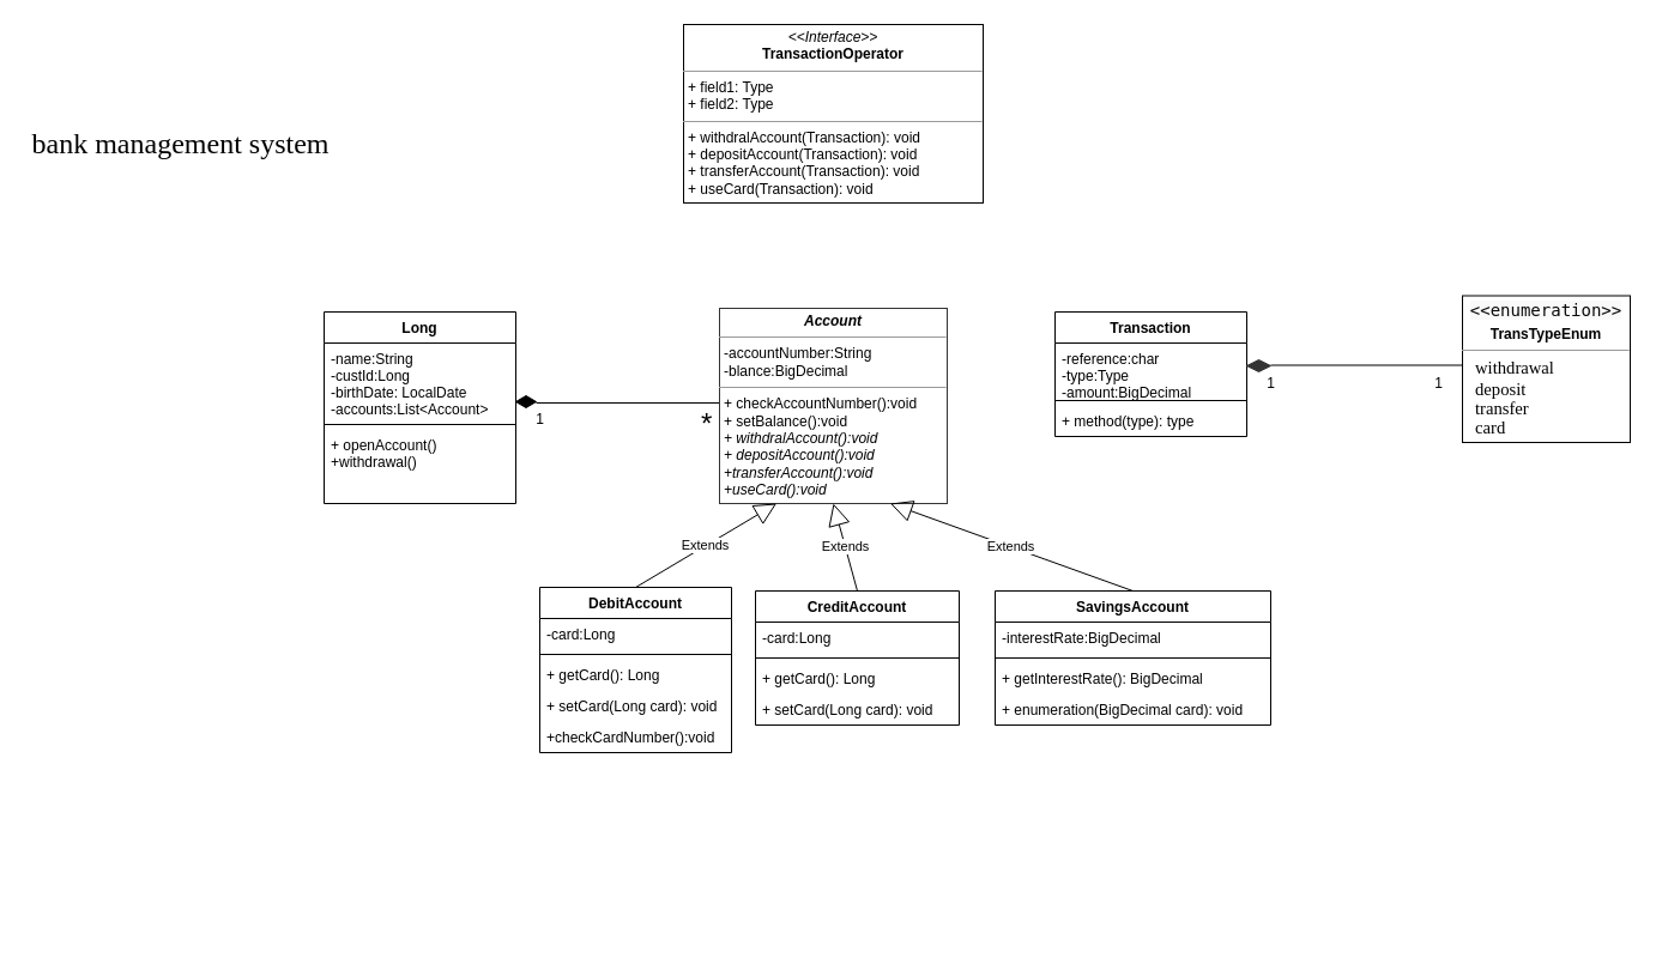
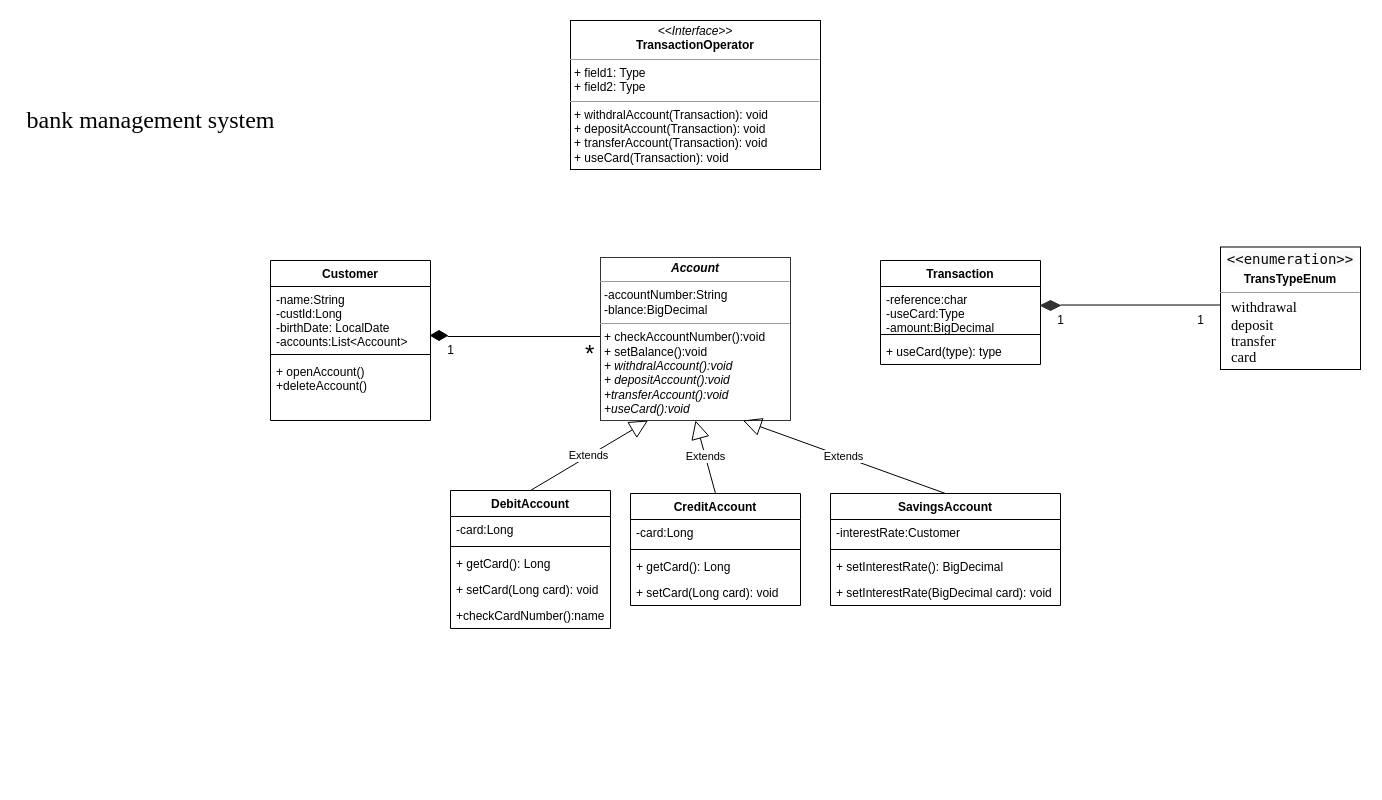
- <mxCell id="2" value="Long" style="swimlane;fontStyle=1;align=center;verticalAlign=top;childLayout=stackLayout;horizontal=1;startSize=26;horizontalStack=0;resizeParent=1;resizeParentMax=0;resizeLast=0;collapsible=1;marginBottom=0;" vertex="1" parent="1"><mxGeometry x="270" y="260" width="160" height="160" as="geometry"><mxRectangle x="550" y="501" width="90" height="26" as="alternateBounds" /></mxGeometry></mxCell>
+ <mxCell id="2" value="Customer" style="swimlane;fontStyle=1;align=center;verticalAlign=top;childLayout=stackLayout;horizontal=1;startSize=26;horizontalStack=0;resizeParent=1;resizeParentMax=0;resizeLast=0;collapsible=1;marginBottom=0;" vertex="1" parent="1"><mxGeometry x="270" y="260" width="160" height="160" as="geometry"><mxRectangle x="550" y="501" width="90" height="26" as="alternateBounds" /></mxGeometry></mxCell>
- <mxCell id="7" value="-reference:char&#10;-type:Type&#10;-amount:BigDecimal&#10;" style="text;strokeColor=none;fillColor=none;align=left;verticalAlign=top;spacingLeft=4;spacingRight=4;overflow=hidden;rotatable=0;points=[[0,0.5],[1,0.5]];portConstraint=eastwest;" vertex="1" parent="6"><mxGeometry y="26" width="160" height="44" as="geometry" /></mxCell>
+ <mxCell id="7" value="-reference:char&#10;-useCard:Type&#10;-amount:BigDecimal&#10;" style="text;strokeColor=none;fillColor=none;align=left;verticalAlign=top;spacingLeft=4;spacingRight=4;overflow=hidden;rotatable=0;points=[[0,0.5],[1,0.5]];portConstraint=eastwest;" vertex="1" parent="6"><mxGeometry y="26" width="160" height="44" as="geometry" /></mxCell>
- <mxCell id="9" value="+ method(type): type" style="text;strokeColor=none;fillColor=none;align=left;verticalAlign=top;spacingLeft=4;spacingRight=4;overflow=hidden;rotatable=0;points=[[0,0.5],[1,0.5]];portConstraint=eastwest;" vertex="1" parent="6"><mxGeometry y="78" width="160" height="26" as="geometry" /></mxCell>
+ <mxCell id="9" value="+ useCard(type): type" style="text;strokeColor=none;fillColor=none;align=left;verticalAlign=top;spacingLeft=4;spacingRight=4;overflow=hidden;rotatable=0;points=[[0,0.5],[1,0.5]];portConstraint=eastwest;" vertex="1" parent="6"><mxGeometry y="78" width="160" height="26" as="geometry" /></mxCell>
- <mxCell id="5" value="+ openAccount()&#10;+withdrawal()" style="text;strokeColor=none;fillColor=none;align=left;verticalAlign=top;spacingLeft=4;spacingRight=4;overflow=hidden;rotatable=0;points=[[0,0.5],[1,0.5]];portConstraint=eastwest;" vertex="1" parent="2"><mxGeometry y="98" width="160" height="62" as="geometry" /></mxCell>
+ <mxCell id="5" value="+ openAccount()&#10;+deleteAccount()" style="text;strokeColor=none;fillColor=none;align=left;verticalAlign=top;spacingLeft=4;spacingRight=4;overflow=hidden;rotatable=0;points=[[0,0.5],[1,0.5]];portConstraint=eastwest;" vertex="1" parent="2"><mxGeometry y="98" width="160" height="62" as="geometry" /></mxCell>
- <mxCell id="28" value="-interestRate:BigDecimal" style="text;strokeColor=none;fillColor=none;align=left;verticalAlign=top;spacingLeft=4;spacingRight=4;overflow=hidden;rotatable=0;points=[[0,0.5],[1,0.5]];portConstraint=eastwest;" vertex="1" parent="27"><mxGeometry y="26" width="230" height="26" as="geometry" /></mxCell>
+ <mxCell id="28" value="-interestRate:Customer" style="text;strokeColor=none;fillColor=none;align=left;verticalAlign=top;spacingLeft=4;spacingRight=4;overflow=hidden;rotatable=0;points=[[0,0.5],[1,0.5]];portConstraint=eastwest;" vertex="1" parent="27"><mxGeometry y="26" width="230" height="26" as="geometry" /></mxCell>
- <mxCell id="30" value="+ getInterestRate(): BigDecimal&#10;" style="text;strokeColor=none;fillColor=none;align=left;verticalAlign=top;spacingLeft=4;spacingRight=4;overflow=hidden;rotatable=0;points=[[0,0.5],[1,0.5]];portConstraint=eastwest;" vertex="1" parent="27"><mxGeometry y="60" width="230" height="26" as="geometry" /></mxCell>
+ <mxCell id="30" value="+ setInterestRate(): BigDecimal&#10;" style="text;strokeColor=none;fillColor=none;align=left;verticalAlign=top;spacingLeft=4;spacingRight=4;overflow=hidden;rotatable=0;points=[[0,0.5],[1,0.5]];portConstraint=eastwest;" vertex="1" parent="27"><mxGeometry y="60" width="230" height="26" as="geometry" /></mxCell>
- <mxCell id="31" value="+ enumeration(BigDecimal card): void" style="text;strokeColor=none;fillColor=none;align=left;verticalAlign=top;spacingLeft=4;spacingRight=4;overflow=hidden;rotatable=0;points=[[0,0.5],[1,0.5]];portConstraint=eastwest;" vertex="1" parent="27"><mxGeometry y="86" width="230" height="26" as="geometry" /></mxCell>
+ <mxCell id="31" value="+ setInterestRate(BigDecimal card): void" style="text;strokeColor=none;fillColor=none;align=left;verticalAlign=top;spacingLeft=4;spacingRight=4;overflow=hidden;rotatable=0;points=[[0,0.5],[1,0.5]];portConstraint=eastwest;" vertex="1" parent="27"><mxGeometry y="86" width="230" height="26" as="geometry" /></mxCell>
- <mxCell id="21" value="+checkCardNumber():void" style="text;strokeColor=none;fillColor=none;align=left;verticalAlign=top;spacingLeft=4;spacingRight=4;overflow=hidden;rotatable=0;points=[[0,0.5],[1,0.5]];portConstraint=eastwest;" vertex="1" parent="16"><mxGeometry y="112" width="160" height="26" as="geometry" /></mxCell>
+ <mxCell id="21" value="+checkCardNumber():name" style="text;strokeColor=none;fillColor=none;align=left;verticalAlign=top;spacingLeft=4;spacingRight=4;overflow=hidden;rotatable=0;points=[[0,0.5],[1,0.5]];portConstraint=eastwest;" vertex="1" parent="16"><mxGeometry y="112" width="160" height="26" as="geometry" /></mxCell>
